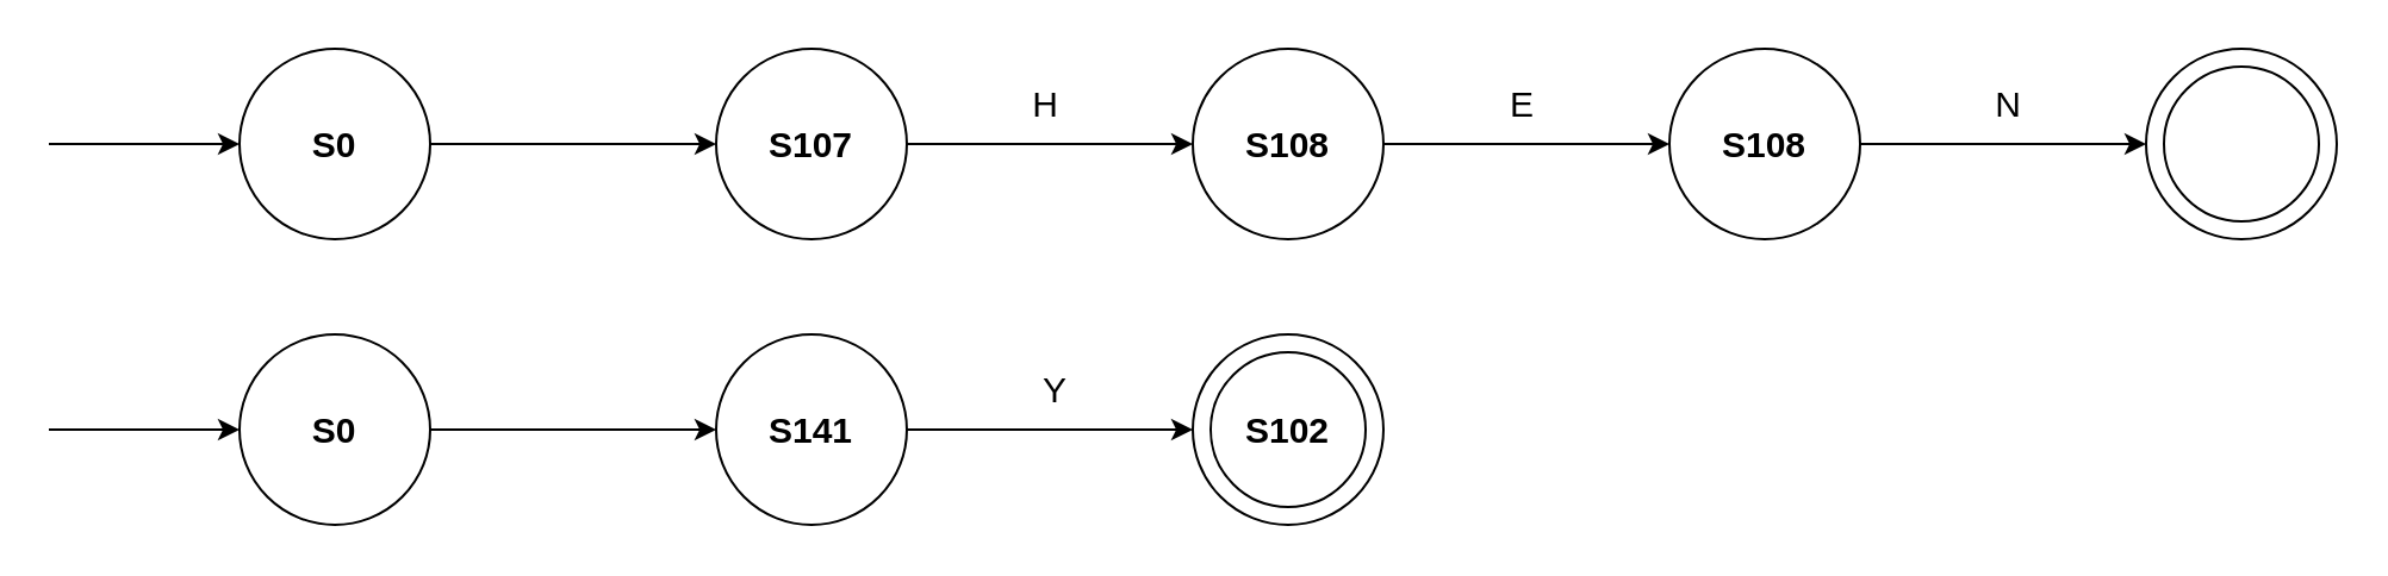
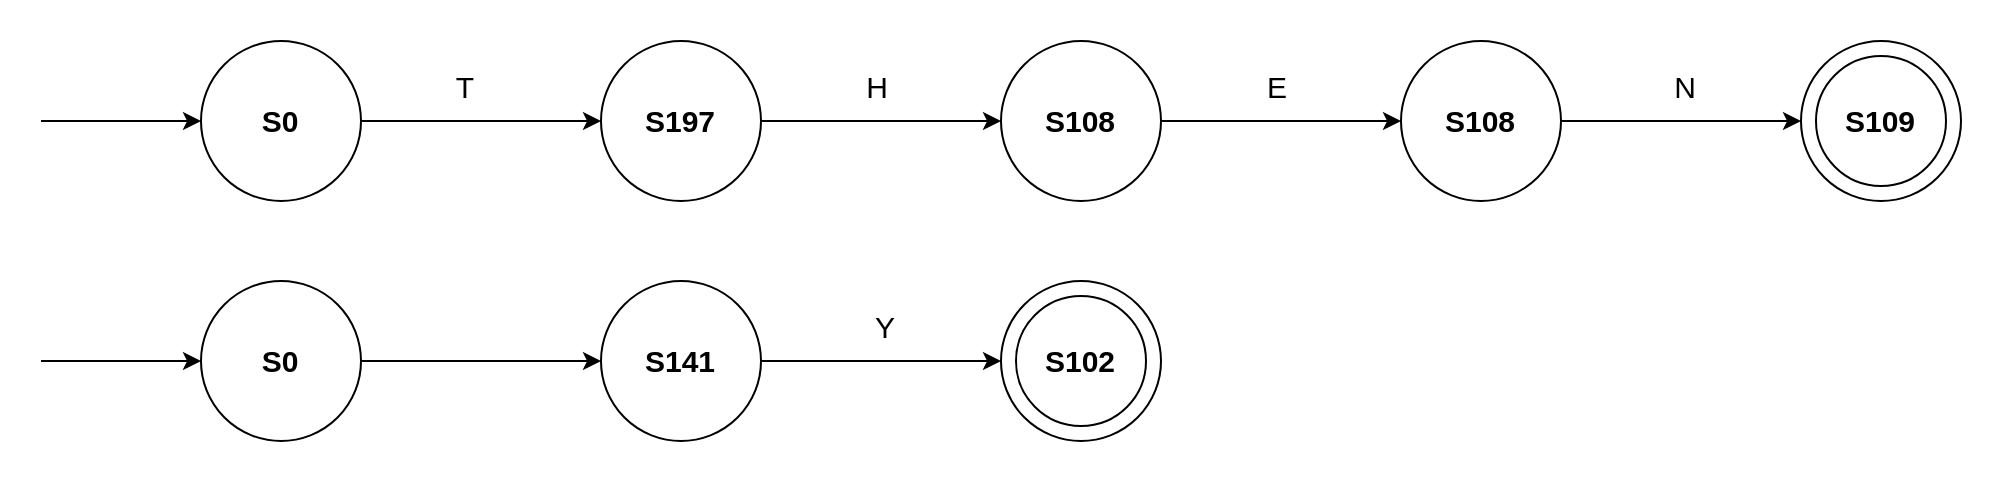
+ <mxCell id="17" value="T" style="text;html=1;strokeColor=none;fillColor=none;align=center;verticalAlign=middle;whiteSpace=wrap;rounded=0;fontSize=15;" vertex="1" parent="1"><mxGeometry x="180" y="27.5" width="105" height="30" as="geometry" /></mxCell>
- <mxCell id="6" value="&lt;b style=&quot;font-size: 15px;&quot;&gt;S107&lt;/b&gt;" style="text;html=1;strokeColor=none;fillColor=none;align=center;verticalAlign=middle;whiteSpace=wrap;rounded=0;fontSize=15;" vertex="1" parent="1"><mxGeometry x="310" y="45" width="60" height="30" as="geometry" /></mxCell>
+ <mxCell id="6" value="&lt;b style=&quot;font-size: 15px;&quot;&gt;S197&lt;/b&gt;" style="text;html=1;strokeColor=none;fillColor=none;align=center;verticalAlign=middle;whiteSpace=wrap;rounded=0;fontSize=15;" vertex="1" parent="1"><mxGeometry x="310" y="45" width="60" height="30" as="geometry" /></mxCell>
+ <mxCell id="12" value="&lt;b&gt;&lt;font style=&quot;font-size: 15px;&quot;&gt;S109&lt;/font&gt;&lt;/b&gt;" style="text;html=1;strokeColor=none;fillColor=none;align=center;verticalAlign=middle;whiteSpace=wrap;rounded=0;" vertex="1" parent="1"><mxGeometry x="910" y="45" width="60" height="30" as="geometry" /></mxCell>
